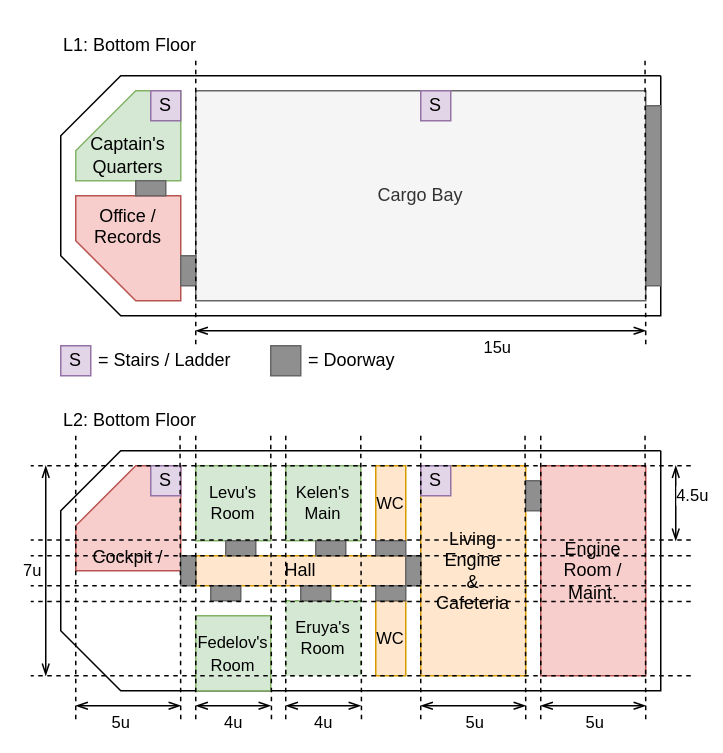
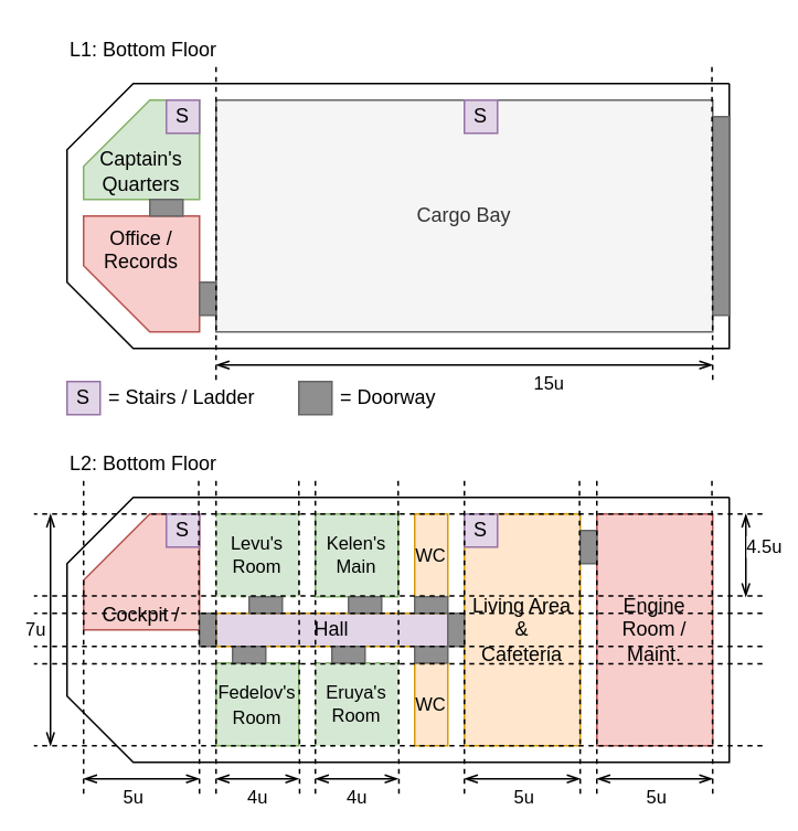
- <mxCell id="23" value="Levu's&lt;br style=&quot;font-size: 11px;&quot;&gt;Room" style="rounded=0;whiteSpace=wrap;html=1;shadow=0;glass=0;align=center;fillColor=#d5e8d4;strokeColor=#82b366;fontSize=11;" parent="1" vertex="1"><mxGeometry x="130" y="310" width="50" height="50" as="geometry" /></mxCell>
+ <mxCell id="23" value="Levu's&lt;br style=&quot;font-size: 11px;&quot;&gt;Room" style="rounded=0;whiteSpace=wrap;html=1;shadow=0;glass=0;align=center;fillColor=#d5e8d4;strokeColor=#82b366;fontSize=11;dashed=1;" parent="1" vertex="1"><mxGeometry x="130" y="310" width="50" height="50" as="geometry" /></mxCell>
- <mxCell id="29" value="Hall" style="rounded=0;whiteSpace=wrap;html=1;shadow=0;glass=0;align=center;fillColor=#ffe6cc;strokeColor=#d79b00;" parent="1" vertex="1"><mxGeometry x="130" y="370" width="140" height="20" as="geometry" /></mxCell>
+ <mxCell id="29" value="Hall" style="rounded=0;whiteSpace=wrap;html=1;shadow=0;glass=0;align=center;fillColor=#e1d5e7;strokeColor=#d79b00;" parent="1" vertex="1"><mxGeometry x="130" y="370" width="140" height="20" as="geometry" /></mxCell>
- <mxCell id="17" value="Living Engine&lt;br&gt;&amp;amp;&lt;br&gt;Cafeteria" style="rounded=0;whiteSpace=wrap;html=1;shadow=0;glass=0;align=center;fillColor=#ffe6cc;strokeColor=#d79b00;" parent="1" vertex="1"><mxGeometry x="280" y="310" width="70" height="140" as="geometry" /></mxCell>
+ <mxCell id="17" value="Living Area&lt;br&gt;&amp;amp;&lt;br&gt;Cafeteria" style="rounded=0;whiteSpace=wrap;html=1;shadow=0;glass=0;align=center;fillColor=#ffe6cc;strokeColor=#d79b00;" parent="1" vertex="1"><mxGeometry x="280" y="310" width="70" height="140" as="geometry" /></mxCell>
- <mxCell id="27" value="&lt;font style=&quot;font-size: 11px&quot;&gt;Fedelov's&lt;br&gt;Room&lt;/font&gt;" style="rounded=0;whiteSpace=wrap;html=1;shadow=0;glass=0;align=center;fillColor=#d5e8d4;strokeColor=#82b366;" parent="1" vertex="1"><mxGeometry x="130" y="410" width="50" height="50" as="geometry" /></mxCell>
+ <mxCell id="27" value="&lt;font style=&quot;font-size: 11px&quot;&gt;Fedelov's&lt;br&gt;Room&lt;/font&gt;" style="rounded=0;whiteSpace=wrap;html=1;shadow=0;glass=0;align=center;fillColor=#d5e8d4;strokeColor=#82b366;" parent="1" vertex="1"><mxGeometry x="130" y="400" width="50" height="50" as="geometry" /></mxCell>
